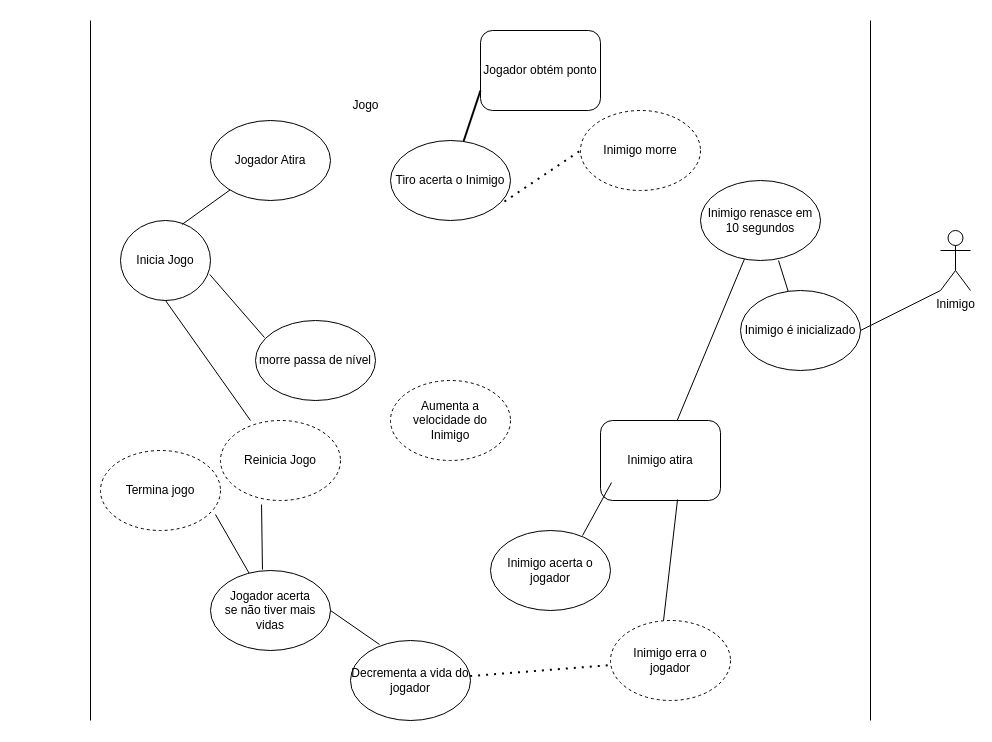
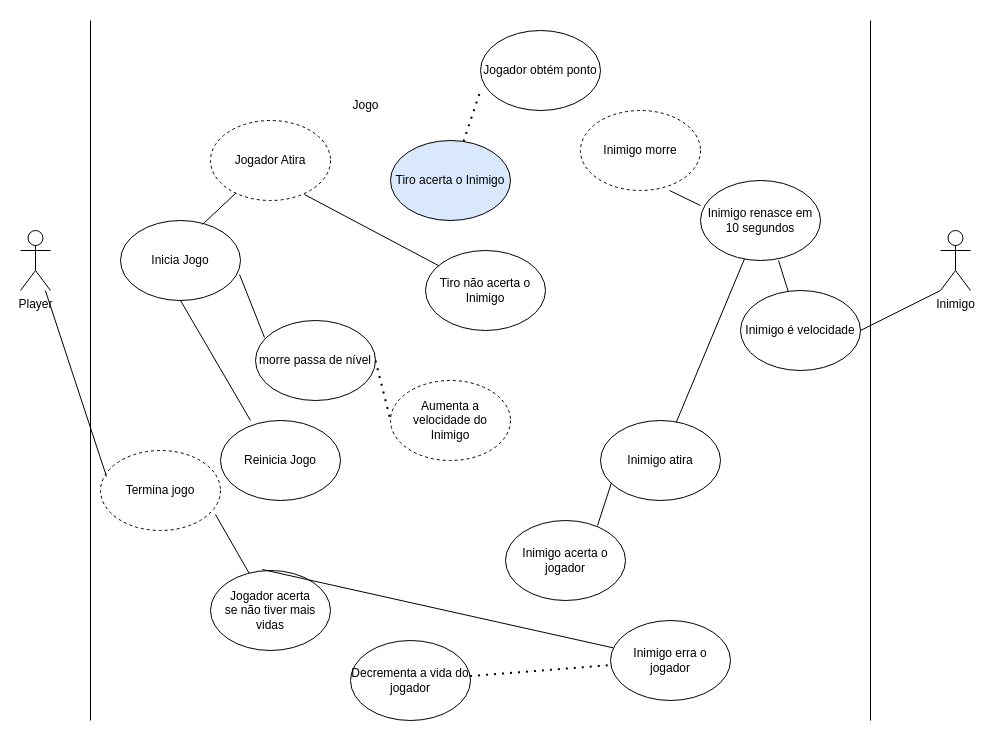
- <mxCell id="9" value="Jogador obtém ponto" style="whiteSpace=wrap;html=1;rounded=1;" vertex="1" parent="1"><mxGeometry x="480" y="30" width="120" height="80" as="geometry" /></mxCell>
+ <mxCell id="9" value="Jogador obtém ponto" style="ellipse;whiteSpace=wrap;html=1;" vertex="1" parent="1"><mxGeometry x="480" y="30" width="120" height="80" as="geometry" /></mxCell>
- <mxCell id="10" value="" style="endArrow=none;dashed=0;html=1;dashPattern=1 3;strokeWidth=2;rounded=0;entryX=0;entryY=0.75;entryDx=0;entryDy=0;entryPerimeter=0;" edge="1" parent="1" source="15" target="9"><mxGeometry width="50" height="50" relative="1" as="geometry"><mxPoint x="290" y="420" as="sourcePoint" /><mxPoint x="340" y="370" as="targetPoint" /></mxGeometry></mxCell>
+ <mxCell id="10" value="" style="endArrow=none;dashed=1;html=1;dashPattern=1 3;strokeWidth=2;rounded=0;entryX=0;entryY=0.75;entryDx=0;entryDy=0;entryPerimeter=0;" edge="1" parent="1" source="15" target="9"><mxGeometry width="50" height="50" relative="1" as="geometry"><mxPoint x="290" y="420" as="sourcePoint" /><mxPoint x="340" y="370" as="targetPoint" /></mxGeometry></mxCell>
- <mxCell id="5" value="Jogador Atira" style="ellipse;whiteSpace=wrap;html=1;" vertex="1" parent="1"><mxGeometry x="210" y="120" width="120" height="80" as="geometry" /></mxCell>
+ <mxCell id="5" value="Jogador Atira" style="ellipse;whiteSpace=wrap;html=1;dashed=1;" vertex="1" parent="1"><mxGeometry x="210" y="120" width="120" height="80" as="geometry" /></mxCell>
- <mxCell id="16" value="" style="endArrow=none;dashed=1;html=1;dashPattern=1 3;strokeWidth=2;rounded=0;entryX=0;entryY=0.5;entryDx=0;entryDy=0;exitX=0.95;exitY=0.763;exitDx=0;exitDy=0;exitPerimeter=0;" edge="1" parent="1" source="15" target="7"><mxGeometry width="50" height="50" relative="1" as="geometry"><mxPoint x="430" y="310" as="sourcePoint" /><mxPoint x="480" y="260" as="targetPoint" /></mxGeometry></mxCell>
- <mxCell id="15" value="Tiro acerta o Inimigo" style="ellipse;whiteSpace=wrap;html=1;" vertex="1" parent="1"><mxGeometry x="390" y="140" width="120" height="80" as="geometry" /></mxCell>
+ <mxCell id="15" value="Tiro acerta o Inimigo" style="ellipse;whiteSpace=wrap;html=1;fillColor=#dae8fc;" vertex="1" parent="1"><mxGeometry x="390" y="140" width="120" height="80" as="geometry" /></mxCell>
+ <mxCell id="31" value="" style="endArrow=none;html=1;rounded=0;entryX=0.742;entryY=1;entryDx=0;entryDy=0;entryPerimeter=0;exitX=0;exitY=0.313;exitDx=0;exitDy=0;exitPerimeter=0;" edge="1" parent="1" source="30" target="7"><mxGeometry width="50" height="50" relative="1" as="geometry"><mxPoint x="600" y="290" as="sourcePoint" /><mxPoint x="650" y="240" as="targetPoint" /></mxGeometry></mxCell>
+ <mxCell id="18" value="" style="endArrow=none;html=1;rounded=0;entryX=0.783;entryY=0.925;entryDx=0;entryDy=0;entryPerimeter=0;" edge="1" parent="1" source="17" target="5"><mxGeometry width="50" height="50" relative="1" as="geometry"><mxPoint x="310" y="290" as="sourcePoint" /><mxPoint x="360" y="240" as="targetPoint" /></mxGeometry></mxCell>
+ <mxCell id="2" value="Player" style="shape=umlActor;verticalLabelPosition=bottom;verticalAlign=top;html=1;outlineConnect=0;" vertex="1" parent="1"><mxGeometry x="20" y="230" width="30" height="60" as="geometry" /></mxCell>
- <mxCell id="4" value="Inicia Jogo" style="ellipse;whiteSpace=wrap;html=1;" vertex="1" parent="1"><mxGeometry x="120" y="220" width="90" height="80" as="geometry" /></mxCell>
+ <mxCell id="4" value="Inicia Jogo" style="ellipse;whiteSpace=wrap;html=1;" vertex="1" parent="1"><mxGeometry x="120" y="220" width="120" height="80" as="geometry" /></mxCell>
+ <mxCell id="17" value="Tiro não acerta o Inimigo" style="ellipse;whiteSpace=wrap;html=1;" vertex="1" parent="1"><mxGeometry x="425" y="250" width="120" height="80" as="geometry" /></mxCell>
- <mxCell id="21" value="Inimigo é inicializado" style="ellipse;whiteSpace=wrap;html=1;" vertex="1" parent="1"><mxGeometry x="740" y="290" width="120" height="80" as="geometry" /></mxCell>
+ <mxCell id="21" value="Inimigo é velocidade" style="ellipse;whiteSpace=wrap;html=1;" vertex="1" parent="1"><mxGeometry x="740" y="290" width="120" height="80" as="geometry" /></mxCell>
+ <mxCell id="37" value="" style="endArrow=none;html=1;rounded=0;entryX=0.05;entryY=0.325;entryDx=0;entryDy=0;entryPerimeter=0;" edge="1" parent="1" source="2" target="36"><mxGeometry width="50" height="50" relative="1" as="geometry"><mxPoint x="30" y="470" as="sourcePoint" /><mxPoint x="80" y="420" as="targetPoint" /></mxGeometry></mxCell>
+ <mxCell id="14" value="" style="endArrow=none;dashed=1;html=1;dashPattern=1 3;strokeWidth=2;rounded=0;entryX=0;entryY=0.5;entryDx=0;entryDy=0;exitX=1;exitY=0.5;exitDx=0;exitDy=0;" edge="1" parent="1" source="11" target="13"><mxGeometry width="50" height="50" relative="1" as="geometry"><mxPoint x="290" y="420" as="sourcePoint" /><mxPoint x="340" y="370" as="targetPoint" /></mxGeometry></mxCell>
- <mxCell id="39" value="Reinicia Jogo" style="ellipse;whiteSpace=wrap;html=1;dashed=1;" vertex="1" parent="1"><mxGeometry x="220" y="420" width="120" height="80" as="geometry" /></mxCell>
+ <mxCell id="39" value="Reinicia Jogo" style="ellipse;whiteSpace=wrap;html=1;" vertex="1" parent="1"><mxGeometry x="220" y="420" width="120" height="80" as="geometry" /></mxCell>
- <mxCell id="23" value="Inimigo atira" style="whiteSpace=wrap;html=1;rounded=1;" vertex="1" parent="1"><mxGeometry x="600" y="420" width="120" height="80" as="geometry" /></mxCell>
+ <mxCell id="23" value="Inimigo atira" style="ellipse;whiteSpace=wrap;html=1;" vertex="1" parent="1"><mxGeometry x="600" y="420" width="120" height="80" as="geometry" /></mxCell>
- <mxCell id="40" value="" style="endArrow=none;html=1;rounded=0;entryX=0.342;entryY=1.05;entryDx=0;entryDy=0;entryPerimeter=0;exitX=0.433;exitY=-0.012;exitDx=0;exitDy=0;exitPerimeter=0;" edge="1" parent="1" source="29" target="39"><mxGeometry width="50" height="50" relative="1" as="geometry"><mxPoint x="260" y="550" as="sourcePoint" /><mxPoint x="225" y="524" as="targetPoint" /></mxGeometry></mxCell>
+ <mxCell id="40" value="" style="endArrow=none;html=1;rounded=0;exitX=0.433;exitY=-0.012;exitDx=0;exitDy=0;exitPerimeter=0;" edge="1" parent="1" source="29" target="34"><mxGeometry width="50" height="50" relative="1" as="geometry"><mxPoint x="260" y="550" as="sourcePoint" /><mxPoint x="225" y="524" as="targetPoint" /></mxGeometry></mxCell>
- <mxCell id="33" value="" style="endArrow=none;html=1;rounded=0;entryX=0.642;entryY=0.988;entryDx=0;entryDy=0;entryPerimeter=0;exitX=0.442;exitY=0;exitDx=0;exitDy=0;exitPerimeter=0;" edge="1" parent="1" source="34" target="23"><mxGeometry width="50" height="50" relative="1" as="geometry"><mxPoint x="660" y="510" as="sourcePoint" /><mxPoint x="631" y="452" as="targetPoint" /></mxGeometry></mxCell>
- <mxCell id="25" value="Inimigo acerta o jogador" style="ellipse;whiteSpace=wrap;html=1;" vertex="1" parent="1"><mxGeometry x="490" y="530" width="120" height="80" as="geometry" /></mxCell>
+ <mxCell id="25" value="Inimigo acerta o jogador" style="ellipse;whiteSpace=wrap;html=1;" vertex="1" parent="1"><mxGeometry x="505" y="520" width="120" height="80" as="geometry" /></mxCell>
- <mxCell id="35" value="" style="endArrow=none;html=1;rounded=0;entryX=0.242;entryY=0.05;entryDx=0;entryDy=0;entryPerimeter=0;exitX=1;exitY=0.5;exitDx=0;exitDy=0;" edge="1" parent="1" source="29" target="27"><mxGeometry width="50" height="50" relative="1" as="geometry"><mxPoint x="160" y="610" as="sourcePoint" /><mxPoint x="210" y="560" as="targetPoint" /></mxGeometry></mxCell>
- <mxCell id="34" value="Inimigo erra o &lt;br&gt;jogador" style="ellipse;whiteSpace=wrap;html=1;dashed=1;" vertex="1" parent="1"><mxGeometry x="610" y="620" width="120" height="80" as="geometry" /></mxCell>
+ <mxCell id="34" value="Inimigo erra o &lt;br&gt;jogador" style="ellipse;whiteSpace=wrap;html=1;" vertex="1" parent="1"><mxGeometry x="610" y="620" width="120" height="80" as="geometry" /></mxCell>
